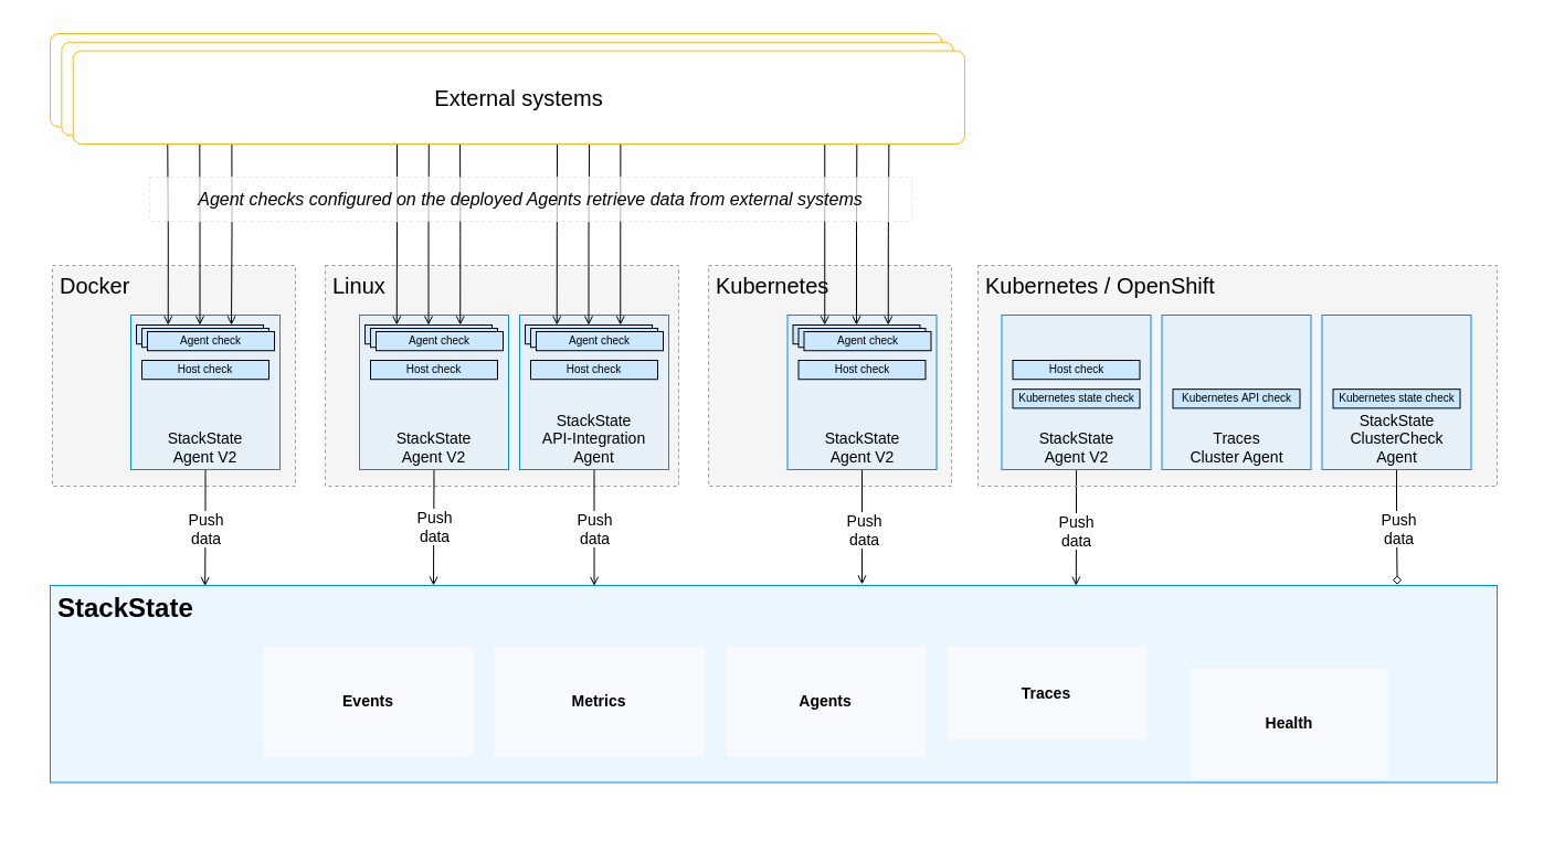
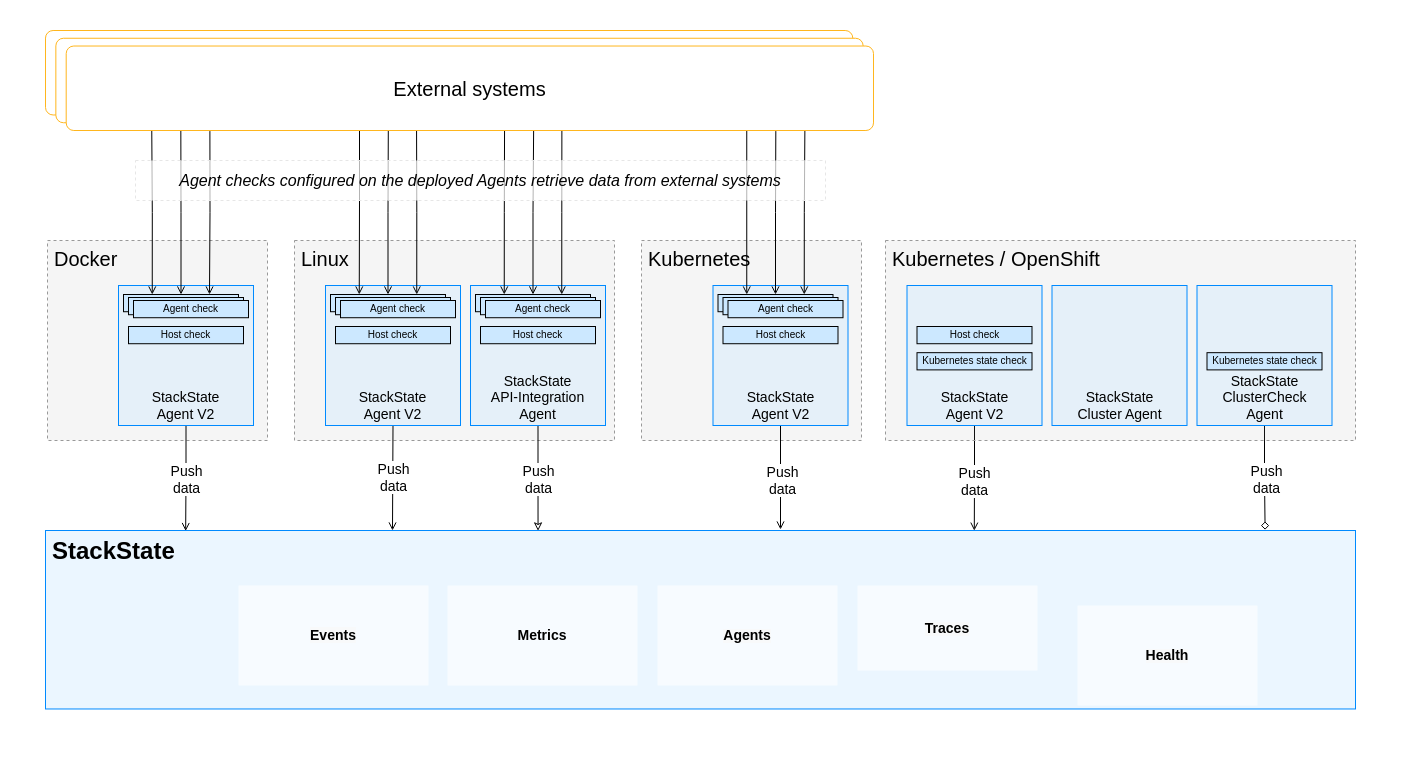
- <mxCell id="71" value="&lt;font style=&quot;font-size: 10px ; font-style: normal&quot;&gt;Kubernetes&lt;/font&gt;&lt;span style=&quot;font-size: 10px ; font-style: normal&quot;&gt;&amp;nbsp;API check&lt;/span&gt;" style="rounded=0;whiteSpace=wrap;html=1;strokeWidth=1;fontStyle=2;fillColor=#CCE8FF;fillOpacity=100;verticalAlign=bottom;" vertex="1" parent="1"><mxGeometry x="1061.5" y="352.17" width="115" height="17.22" as="geometry" /></mxCell>
- <mxCell id="46" value="&lt;span style=&quot;font-style: normal&quot;&gt;&lt;font style=&quot;font-size: 14px&quot;&gt;Traces&lt;br&gt;Cluster Agent&lt;/font&gt;&lt;/span&gt;" style="rounded=0;whiteSpace=wrap;html=1;strokeWidth=1;strokeColor=#008AFF;fontStyle=2;fillColor=#CCE8FF;fillOpacity=40;verticalAlign=bottom;" vertex="1" parent="1"><mxGeometry x="1051.5" y="285" width="135" height="140" as="geometry" /></mxCell>
+ <mxCell id="46" value="&lt;span style=&quot;font-style: normal&quot;&gt;&lt;font style=&quot;font-size: 14px&quot;&gt;StackState&lt;br&gt;Cluster Agent&lt;/font&gt;&lt;/span&gt;" style="rounded=0;whiteSpace=wrap;html=1;strokeWidth=1;strokeColor=#008AFF;fontStyle=2;fillColor=#CCE8FF;fillOpacity=40;verticalAlign=bottom;" vertex="1" parent="1"><mxGeometry x="1051.5" y="285" width="135" height="140" as="geometry" /></mxCell>
- <mxCell id="21" style="edgeStyle=orthogonalEdgeStyle;rounded=0;orthogonalLoop=1;jettySize=auto;html=1;entryX=0.376;entryY=0.002;entryDx=0;entryDy=0;entryPerimeter=0;endArrow=open;endFill=0;" edge="1" parent="1" source="23" target="3"><mxGeometry relative="1" as="geometry" /></mxCell>
+ <mxCell id="21" style="edgeStyle=orthogonalEdgeStyle;rounded=0;orthogonalLoop=1;jettySize=auto;html=1;entryX=0.376;entryY=0.002;entryDx=0;entryDy=0;entryPerimeter=0;endArrow=classic;endFill=0;" edge="1" parent="1" source="23" target="3"><mxGeometry relative="1" as="geometry" /></mxCell>
